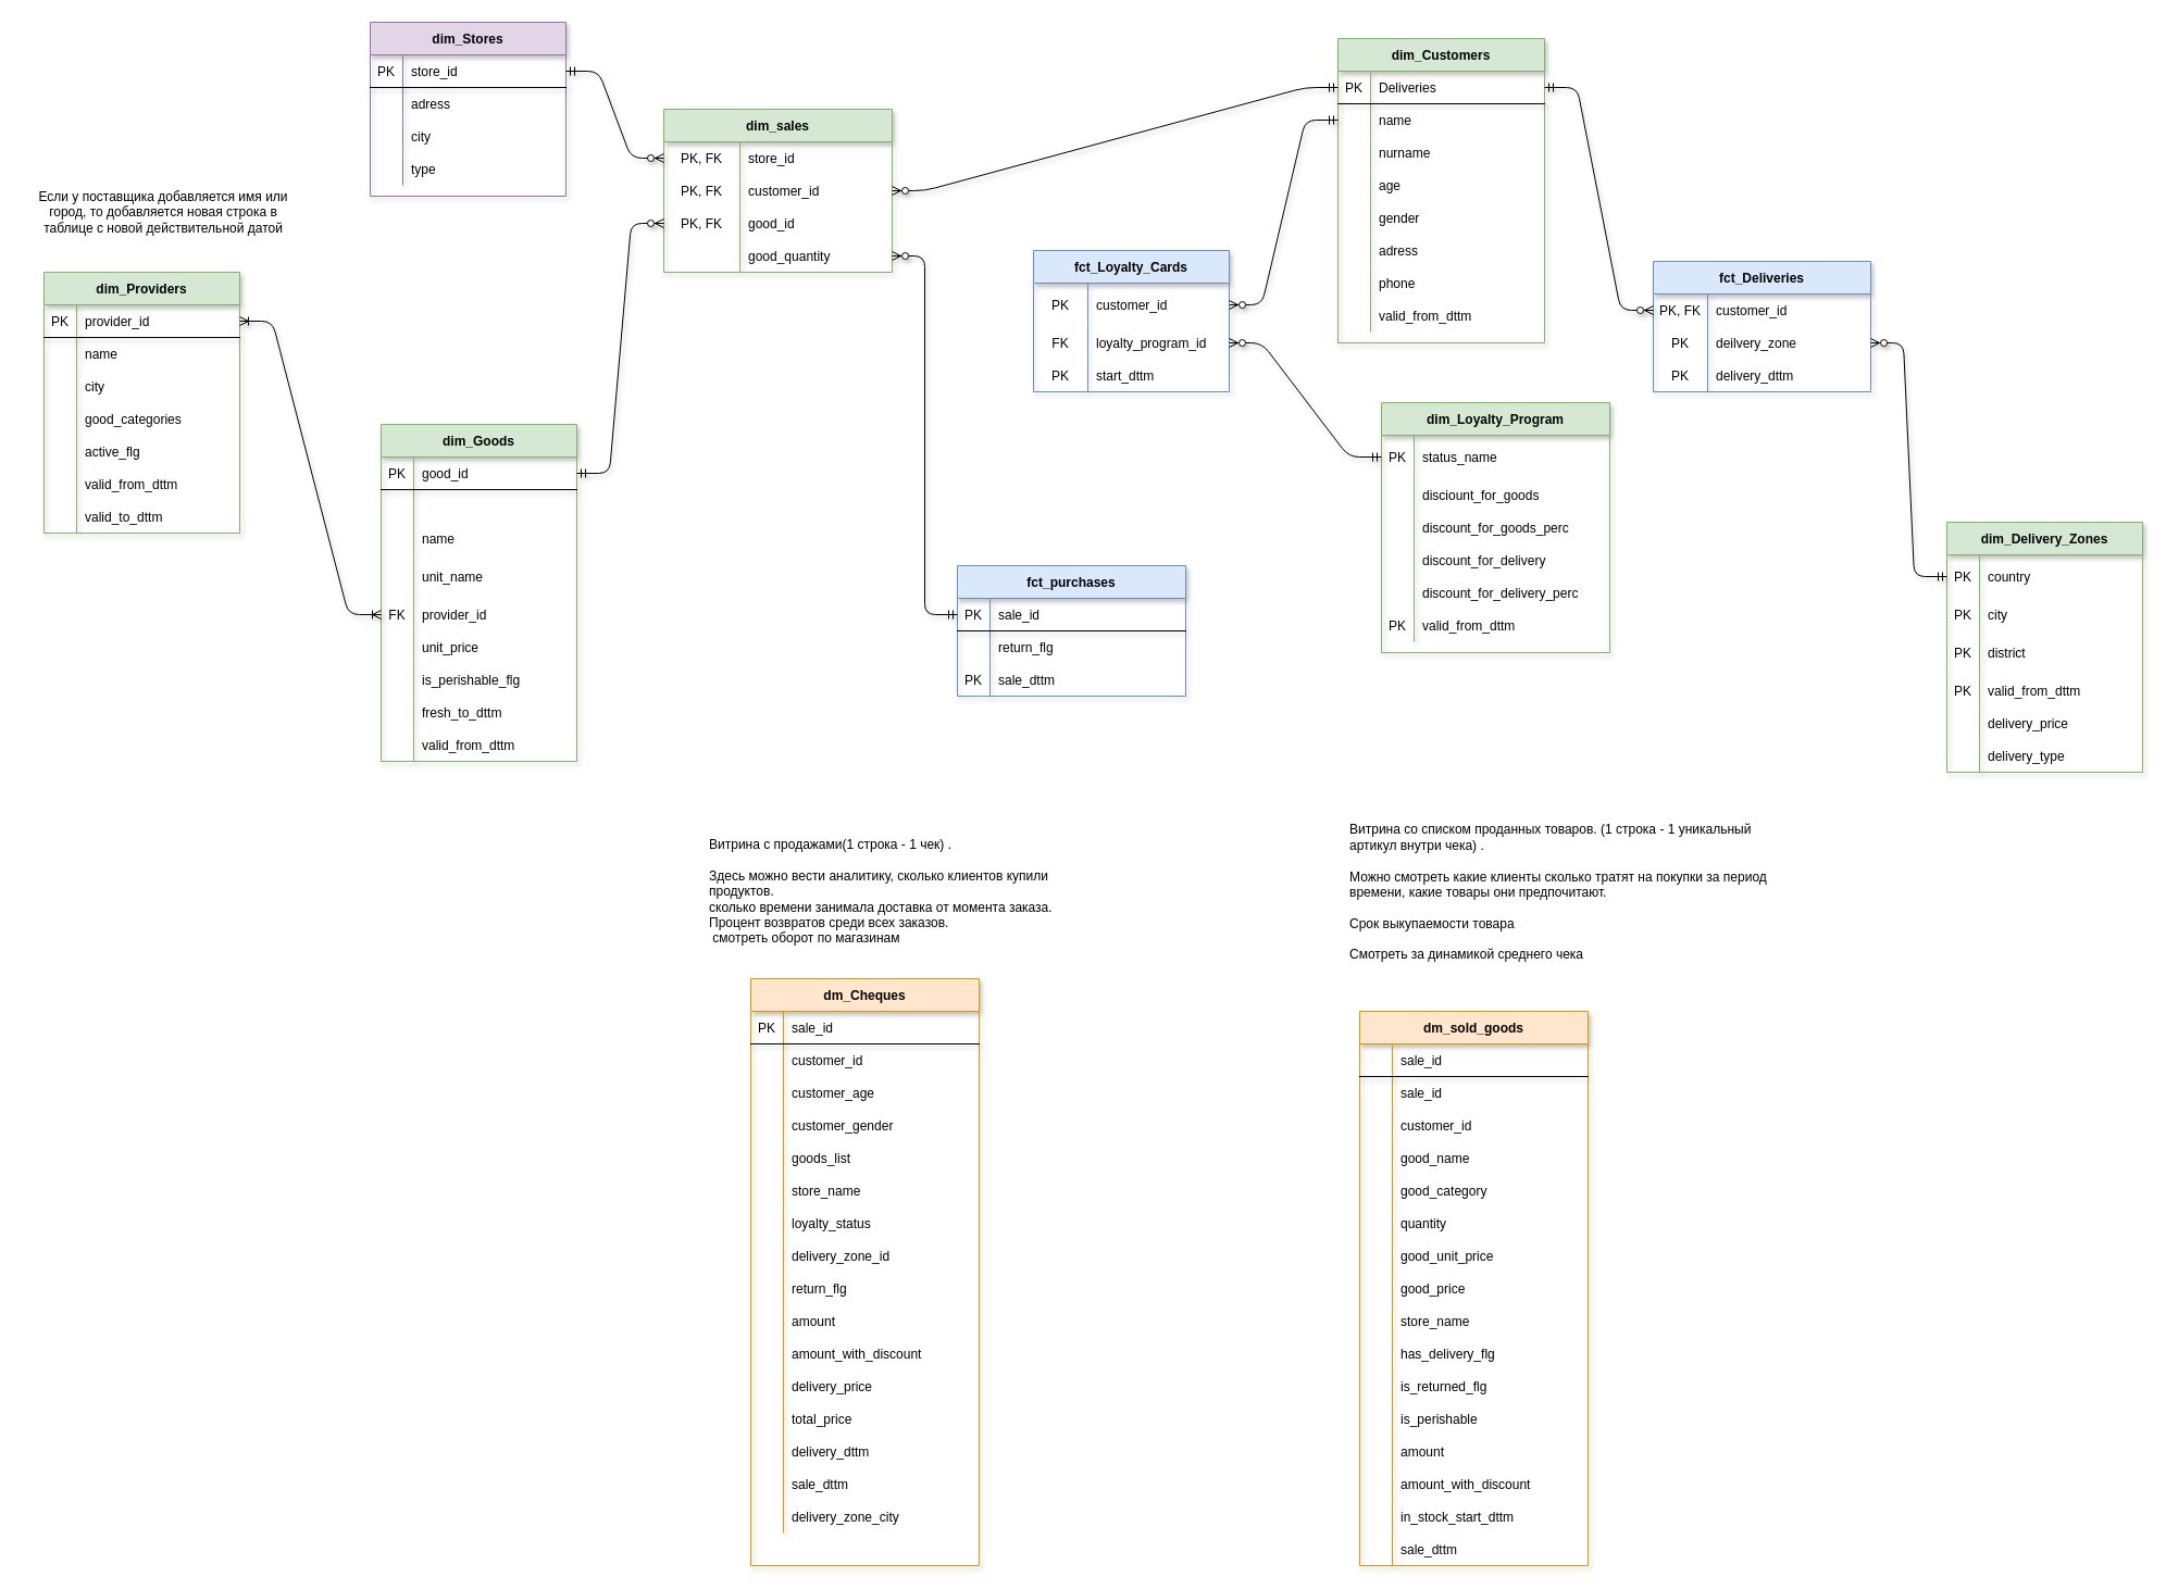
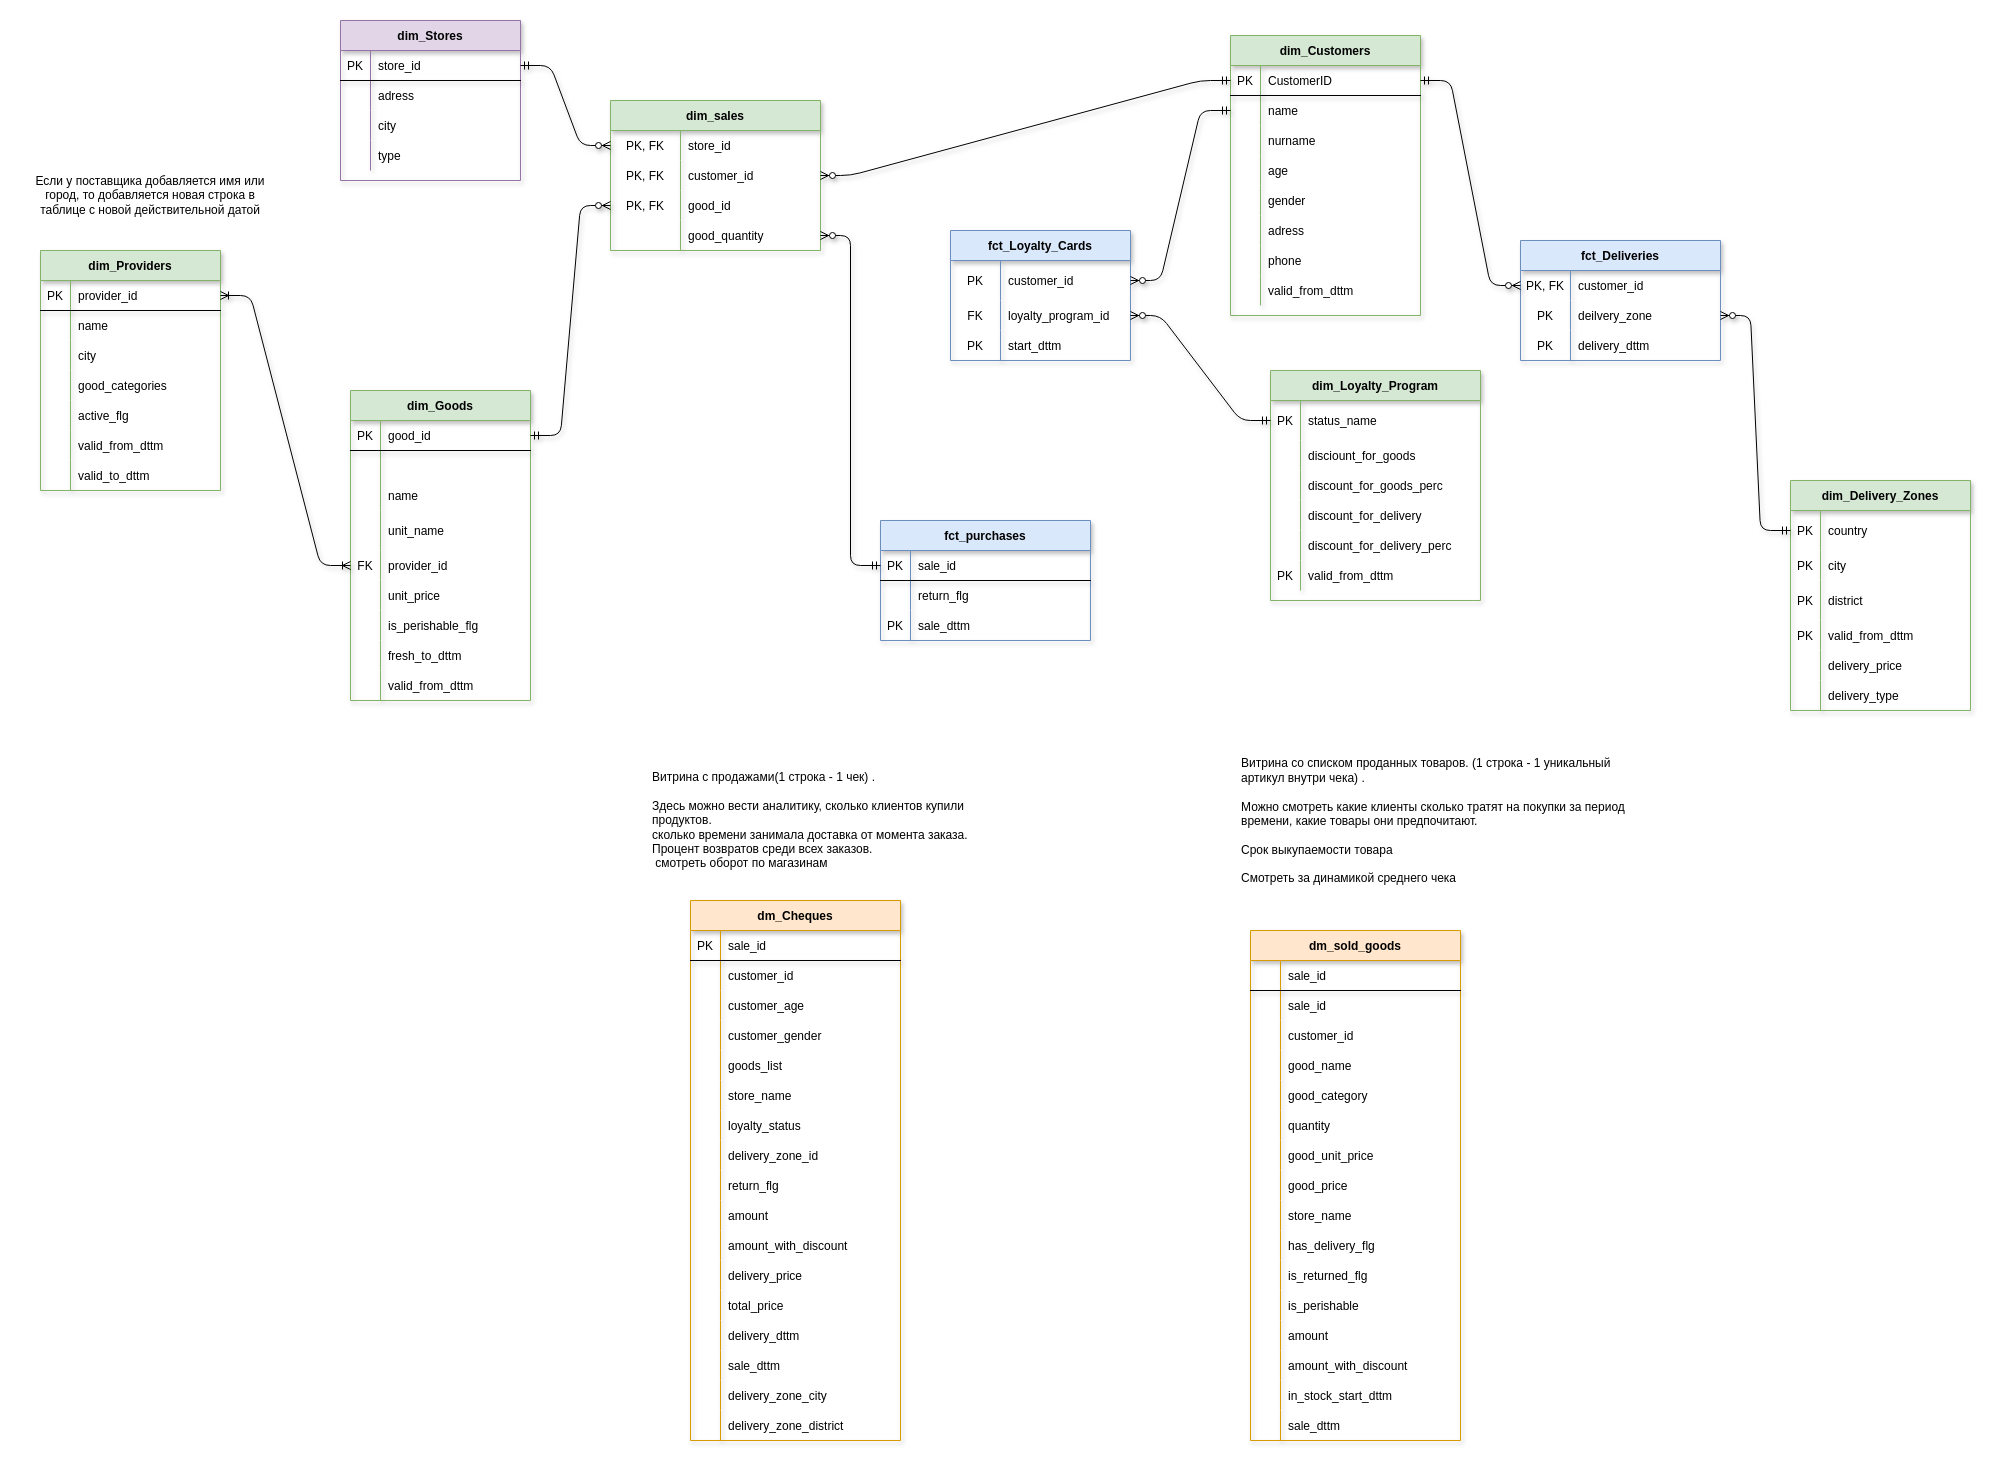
- <mxCell id="121" value="Deliveries" style="shape=partialRectangle;connectable=0;fillColor=none;top=0;left=0;bottom=0;right=0;align=left;spacingLeft=6;fontStyle=0;overflow=hidden;shadow=1;" parent="119" vertex="1"><mxGeometry x="30" width="160" height="30" as="geometry" /></mxCell>
+ <mxCell id="121" value="CustomerID" style="shape=partialRectangle;connectable=0;fillColor=none;top=0;left=0;bottom=0;right=0;align=left;spacingLeft=6;fontStyle=0;overflow=hidden;shadow=1;" parent="119" vertex="1"><mxGeometry x="30" width="160" height="30" as="geometry" /></mxCell>
+ <mxCell id="53" value="delivery_zone_district" style="shape=partialRectangle;connectable=0;fillColor=none;top=0;left=0;bottom=0;right=0;align=left;spacingLeft=6;overflow=hidden;" parent="51" vertex="1"><mxGeometry x="30" width="180" height="30" as="geometry" /></mxCell>
